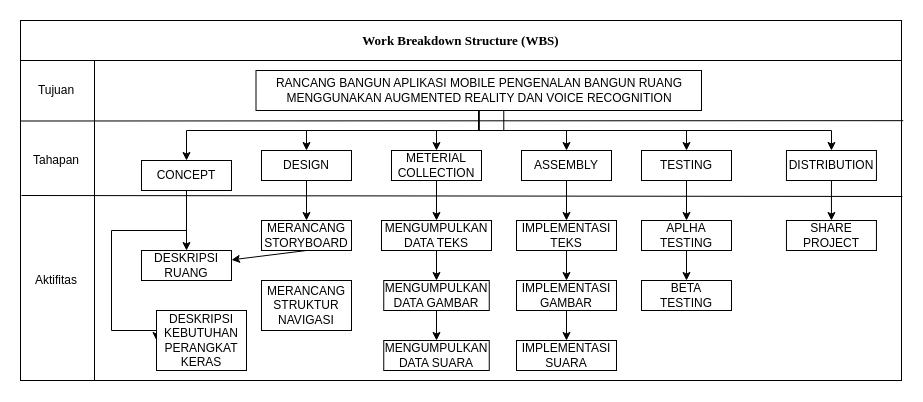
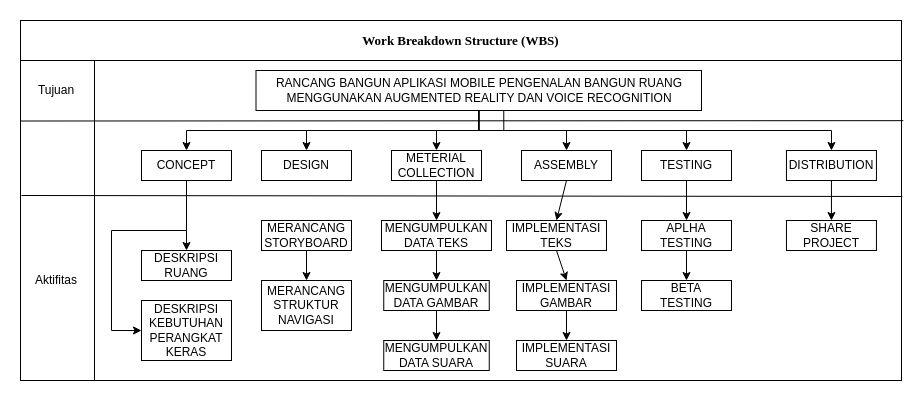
- <mxCell id="4" value="Tahapan" style="text;html=1;strokeColor=none;fillColor=none;align=center;verticalAlign=middle;whiteSpace=wrap;rounded=0;" parent="1" vertex="1"><mxGeometry x="31" y="150" width="50" height="20" as="geometry" /></mxCell>
- <mxCell id="15" value="CONCEPT" style="rounded=0;whiteSpace=wrap;html=1;" parent="1" vertex="1"><mxGeometry x="141" y="160" width="90" height="30" as="geometry" /></mxCell>
+ <mxCell id="15" value="CONCEPT" style="rounded=0;whiteSpace=wrap;html=1;" parent="1" vertex="1"><mxGeometry x="141" y="150" width="90" height="30" as="geometry" /></mxCell>
- <mxCell id="16" style="endArrow=classic;html=1;fontFamily=Helvetica;fontSize=11;fontColor=#000000;align=center;strokeColor=#000000;edgeStyle=orthogonalEdgeStyle;" parent="1" source="17" target="29" edge="1"><mxGeometry relative="1" as="geometry" /></mxCell>
- <mxCell id="34" value="IMPLEMENTASI TEKS" style="rounded=0;whiteSpace=wrap;html=1;" parent="1" vertex="1"><mxGeometry x="516" y="220" width="100" height="30" as="geometry" /></mxCell>
+ <mxCell id="34" value="IMPLEMENTASI TEKS" style="rounded=0;whiteSpace=wrap;html=1;" parent="1" vertex="1"><mxGeometry x="506" y="220" width="100" height="30" as="geometry" /></mxCell>
- <mxCell id="38" value="" style="endArrow=classic;html=1;exitX=0.5;exitY=1;exitDx=0;exitDy=0;" parent="1" source="29" target="27" edge="1"><mxGeometry width="50" height="50" relative="1" as="geometry"><mxPoint x="301" y="320" as="sourcePoint" /><mxPoint x="351" y="270" as="targetPoint" /></mxGeometry></mxCell>
+ <mxCell id="38" value="" style="endArrow=classic;html=1;entryX=0.5;entryY=0;entryDx=0;entryDy=0;exitX=0.5;exitY=1;exitDx=0;exitDy=0;" parent="1" source="29" target="30" edge="1"><mxGeometry width="50" height="50" relative="1" as="geometry"><mxPoint x="301" y="320" as="sourcePoint" /><mxPoint x="351" y="270" as="targetPoint" /></mxGeometry></mxCell>
- <mxCell id="28" value="DESKRIPSI KEBUTUHAN PERANGKAT KERAS" style="rounded=0;whiteSpace=wrap;html=1;" parent="1" vertex="1"><mxGeometry x="156" y="310" width="90" height="60" as="geometry" /></mxCell>
+ <mxCell id="28" value="DESKRIPSI KEBUTUHAN PERANGKAT KERAS" style="rounded=0;whiteSpace=wrap;html=1;" parent="1" vertex="1"><mxGeometry x="141" y="300" width="90" height="60" as="geometry" /></mxCell>
